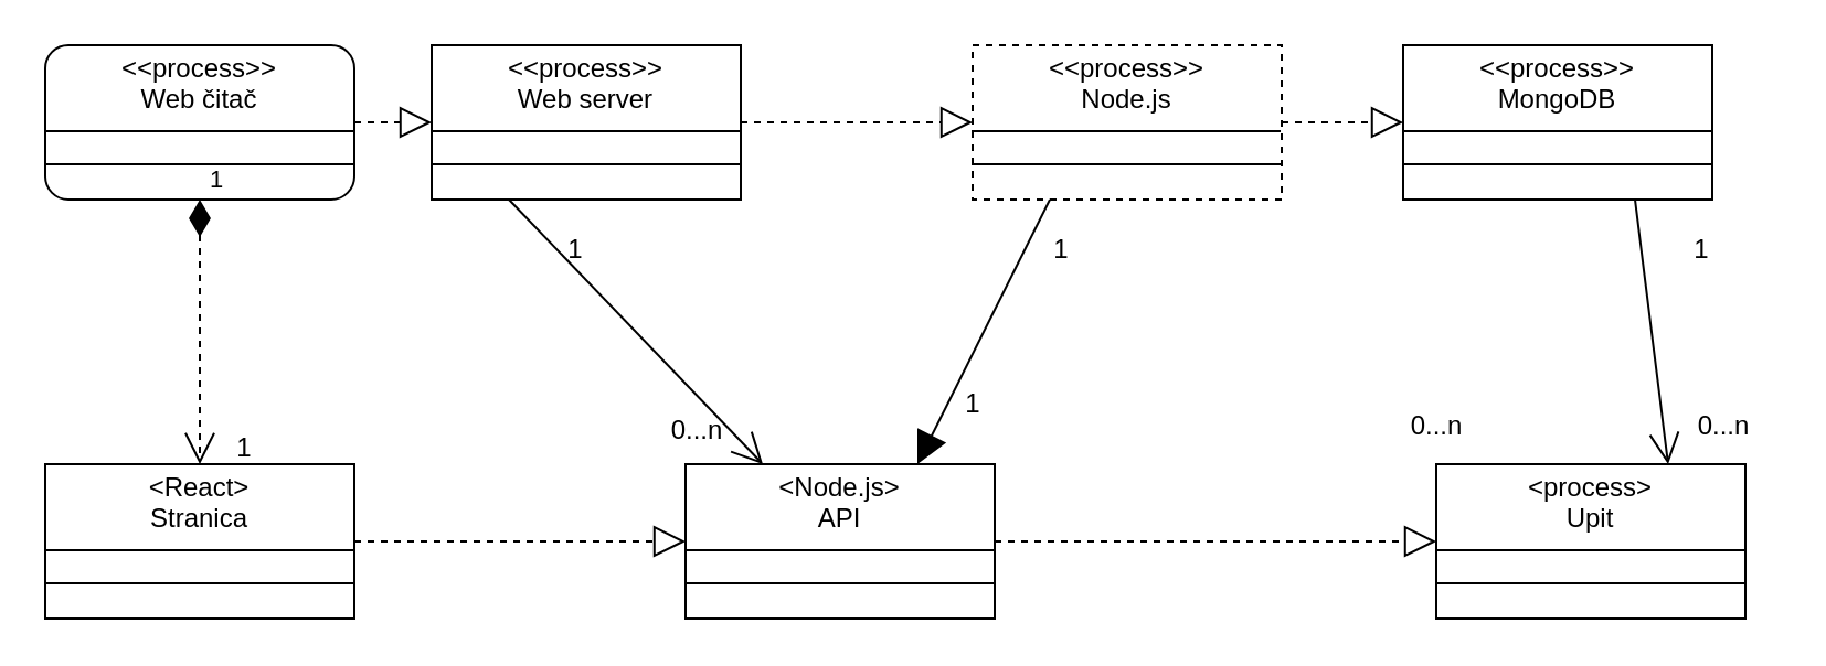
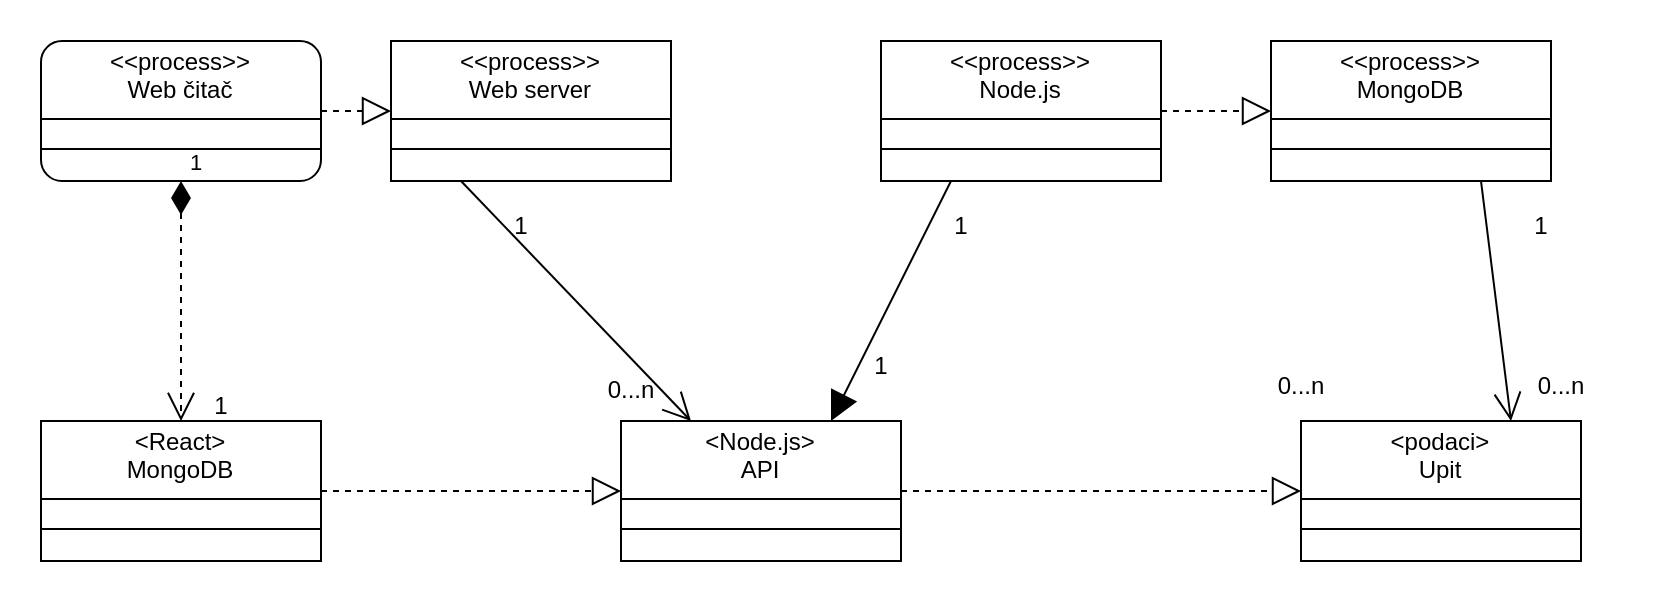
- <mxCell id="10" value="" style="endArrow=block;dashed=1;endFill=0;endSize=12;html=1;rounded=0;exitX=1;exitY=0.5;exitDx=0;exitDy=0;entryX=0;entryY=0.5;entryDx=0;entryDy=0;" edge="1" parent="1" source="3" target="4"><mxGeometry width="160" relative="1" as="geometry"><mxPoint x="310" y="170" as="sourcePoint" /><mxPoint x="470" y="170" as="targetPoint" /></mxGeometry></mxCell>
- <mxCell id="4" value="&lt;p style=&quot;margin:0px;margin-top:4px;text-align:center;&quot;&gt;&amp;lt;&amp;lt;process&amp;gt;&amp;gt;&lt;br&gt;Node.js&lt;/p&gt;&lt;hr size=&quot;1&quot; style=&quot;border-style:solid;&quot;&gt;&lt;div style=&quot;height:2px;&quot;&gt;&lt;/div&gt;&lt;hr size=&quot;1&quot; style=&quot;border-style:solid;&quot;&gt;&lt;div style=&quot;height:2px;&quot;&gt;&lt;/div&gt;" style="verticalAlign=top;align=left;overflow=fill;html=1;whiteSpace=wrap;dashed=1;" vertex="1" parent="1"><mxGeometry x="440" y="20" width="140" height="70" as="geometry" /></mxCell>
+ <mxCell id="4" value="&lt;p style=&quot;margin:0px;margin-top:4px;text-align:center;&quot;&gt;&amp;lt;&amp;lt;process&amp;gt;&amp;gt;&lt;br&gt;Node.js&lt;/p&gt;&lt;hr size=&quot;1&quot; style=&quot;border-style:solid;&quot;&gt;&lt;div style=&quot;height:2px;&quot;&gt;&lt;/div&gt;&lt;hr size=&quot;1&quot; style=&quot;border-style:solid;&quot;&gt;&lt;div style=&quot;height:2px;&quot;&gt;&lt;/div&gt;" style="verticalAlign=top;align=left;overflow=fill;html=1;whiteSpace=wrap;" vertex="1" parent="1"><mxGeometry x="440" y="20" width="140" height="70" as="geometry" /></mxCell>
- <mxCell id="6" value="&lt;p style=&quot;margin:0px;margin-top:4px;text-align:center;&quot;&gt;&amp;lt;React&amp;gt;&lt;br&gt;Stranica&lt;/p&gt;&lt;hr size=&quot;1&quot; style=&quot;border-style:solid;&quot;&gt;&lt;div style=&quot;height:2px;&quot;&gt;&lt;/div&gt;&lt;hr size=&quot;1&quot; style=&quot;border-style:solid;&quot;&gt;&lt;div style=&quot;height:2px;&quot;&gt;&lt;/div&gt;" style="verticalAlign=top;align=left;overflow=fill;html=1;whiteSpace=wrap;" vertex="1" parent="1"><mxGeometry x="20" y="210" width="140" height="70" as="geometry" /></mxCell>
+ <mxCell id="6" value="&lt;p style=&quot;margin:0px;margin-top:4px;text-align:center;&quot;&gt;&amp;lt;React&amp;gt;&lt;br&gt;MongoDB&lt;/p&gt;&lt;hr size=&quot;1&quot; style=&quot;border-style:solid;&quot;&gt;&lt;div style=&quot;height:2px;&quot;&gt;&lt;/div&gt;&lt;hr size=&quot;1&quot; style=&quot;border-style:solid;&quot;&gt;&lt;div style=&quot;height:2px;&quot;&gt;&lt;/div&gt;" style="verticalAlign=top;align=left;overflow=fill;html=1;whiteSpace=wrap;" vertex="1" parent="1"><mxGeometry x="20" y="210" width="140" height="70" as="geometry" /></mxCell>
- <mxCell id="8" value="&lt;p style=&quot;margin:0px;margin-top:4px;text-align:center;&quot;&gt;&amp;lt;process&amp;gt;&lt;br&gt;Upit&lt;/p&gt;&lt;hr size=&quot;1&quot; style=&quot;border-style:solid;&quot;&gt;&lt;div style=&quot;height:2px;&quot;&gt;&lt;/div&gt;&lt;hr size=&quot;1&quot; style=&quot;border-style:solid;&quot;&gt;&lt;div style=&quot;height:2px;&quot;&gt;&lt;/div&gt;" style="verticalAlign=top;align=left;overflow=fill;html=1;whiteSpace=wrap;" vertex="1" parent="1"><mxGeometry x="650" y="210" width="140" height="70" as="geometry" /></mxCell>
+ <mxCell id="8" value="&lt;p style=&quot;margin:0px;margin-top:4px;text-align:center;&quot;&gt;&amp;lt;podaci&amp;gt;&lt;br&gt;Upit&lt;/p&gt;&lt;hr size=&quot;1&quot; style=&quot;border-style:solid;&quot;&gt;&lt;div style=&quot;height:2px;&quot;&gt;&lt;/div&gt;&lt;hr size=&quot;1&quot; style=&quot;border-style:solid;&quot;&gt;&lt;div style=&quot;height:2px;&quot;&gt;&lt;/div&gt;" style="verticalAlign=top;align=left;overflow=fill;html=1;whiteSpace=wrap;" vertex="1" parent="1"><mxGeometry x="650" y="210" width="140" height="70" as="geometry" /></mxCell>
